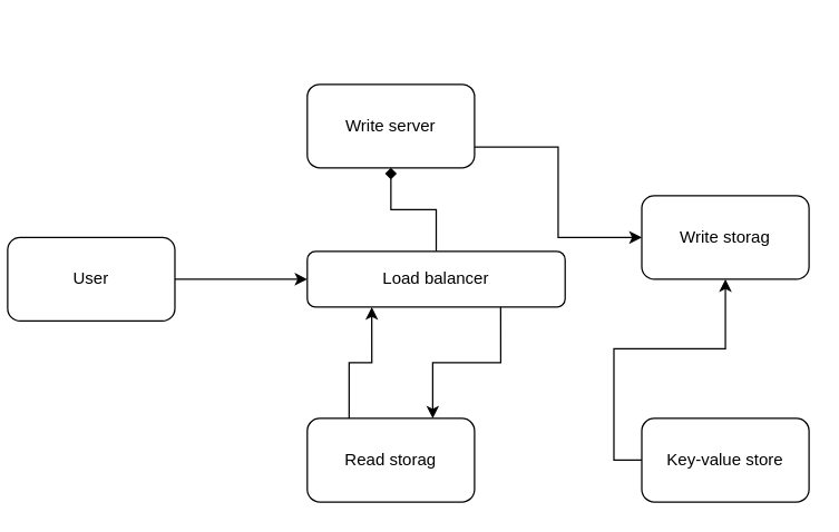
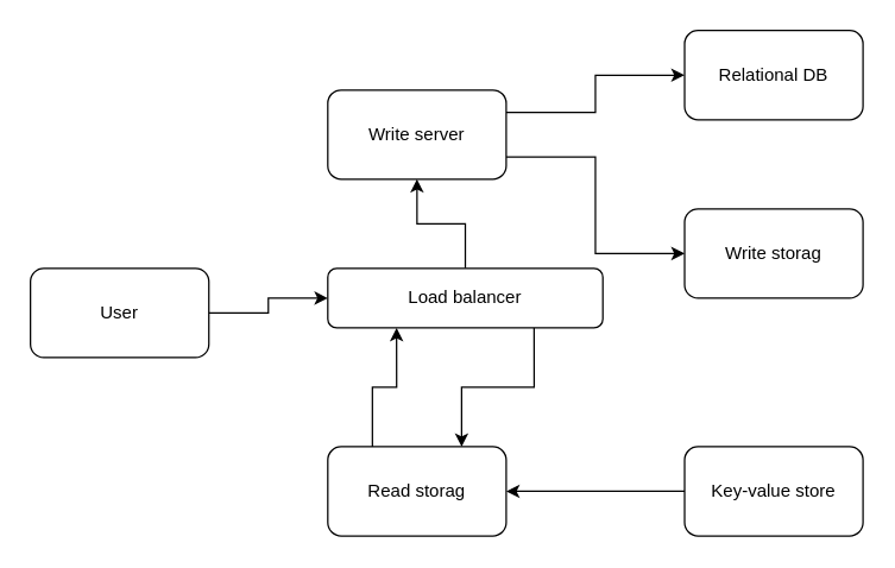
+ <mxCell id="12" value="Relational DB" style="rounded=1;whiteSpace=wrap;html=1;" vertex="1" parent="1"><mxGeometry x="460" y="20" width="120" height="60" as="geometry" /></mxCell>
+ <mxCell id="7" style="edgeStyle=orthogonalEdgeStyle;rounded=0;orthogonalLoop=1;jettySize=auto;html=1;exitX=1;exitY=0.25;exitDx=0;exitDy=0;entryX=0;entryY=0.5;entryDx=0;entryDy=0;" edge="1" parent="1" source="9" target="12"><mxGeometry relative="1" as="geometry" /></mxCell>
- <mxCell id="4" style="edgeStyle=orthogonalEdgeStyle;rounded=0;orthogonalLoop=1;jettySize=auto;html=1;exitX=0.5;exitY=0;exitDx=0;exitDy=0;entryX=0.5;entryY=1;entryDx=0;entryDy=0;endArrow=diamond;" edge="1" parent="1" source="6" target="9"><mxGeometry relative="1" as="geometry" /></mxCell>
+ <mxCell id="4" style="edgeStyle=orthogonalEdgeStyle;rounded=0;orthogonalLoop=1;jettySize=auto;html=1;exitX=0.5;exitY=0;exitDx=0;exitDy=0;entryX=0.5;entryY=1;entryDx=0;entryDy=0;" edge="1" parent="1" source="6" target="9"><mxGeometry relative="1" as="geometry" /></mxCell>
- <mxCell id="3" value="User" style="rounded=1;whiteSpace=wrap;html=1;" vertex="1" parent="1"><mxGeometry x="5" y="170" width="120" height="60" as="geometry" /></mxCell>
+ <mxCell id="3" value="User" style="rounded=1;whiteSpace=wrap;html=1;" vertex="1" parent="1"><mxGeometry x="20" y="180" width="120" height="60" as="geometry" /></mxCell>
- <mxCell id="14" style="edgeStyle=orthogonalEdgeStyle;rounded=0;orthogonalLoop=1;jettySize=auto;html=1;exitX=0;exitY=0.5;exitDx=0;exitDy=0;" edge="1" parent="1" source="15" target="13"><mxGeometry relative="1" as="geometry" /></mxCell>
+ <mxCell id="14" style="edgeStyle=orthogonalEdgeStyle;rounded=0;orthogonalLoop=1;jettySize=auto;html=1;exitX=0;exitY=0.5;exitDx=0;exitDy=0;" edge="1" parent="1" source="15" target="11"><mxGeometry relative="1" as="geometry" /></mxCell>
